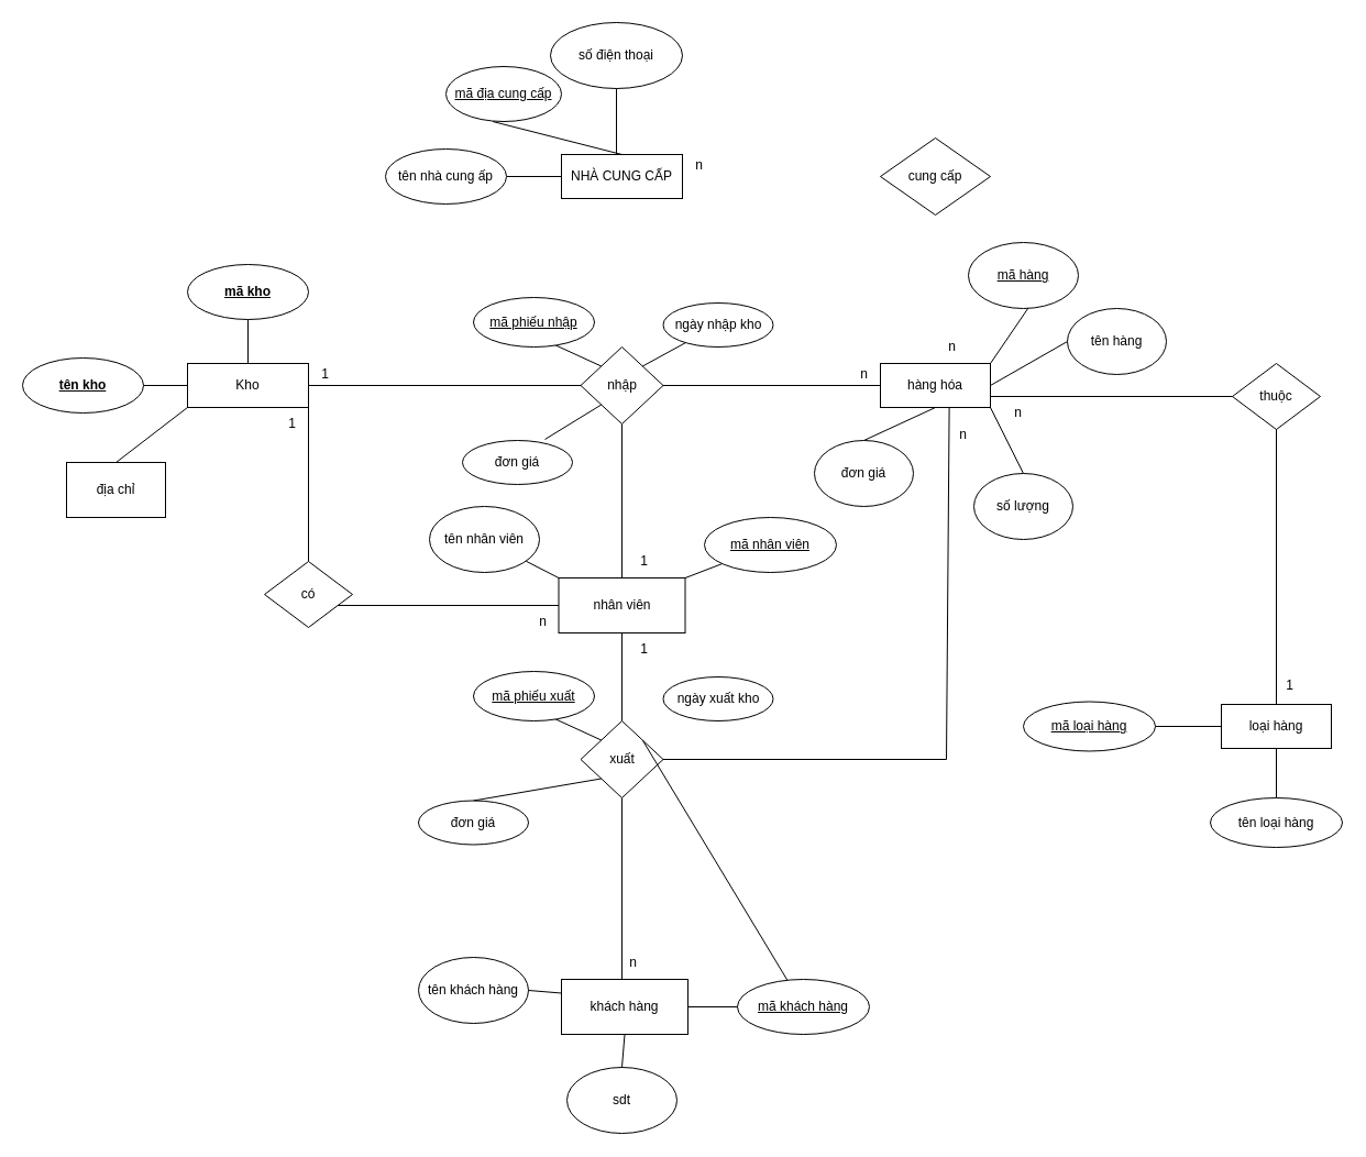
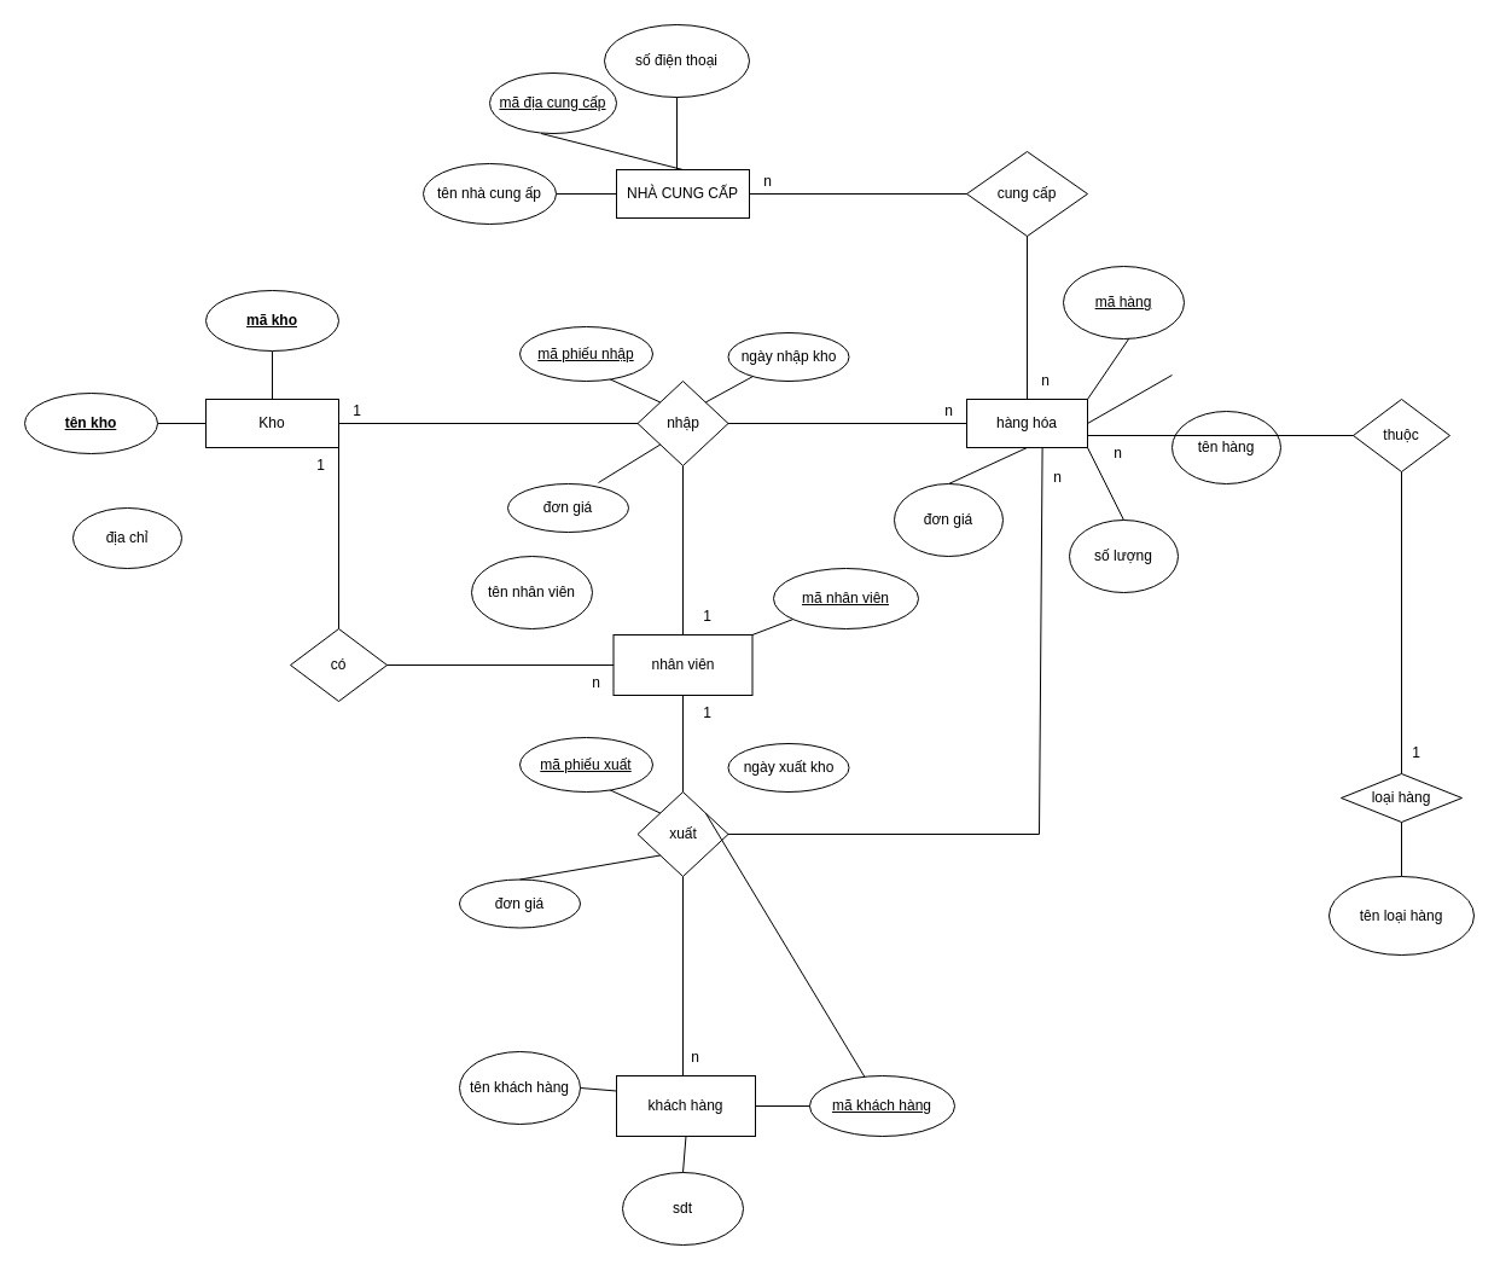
+ <mxCell id="7" value="" style="endArrow=none;html=1;rounded=0;exitX=1;exitY=0.5;exitDx=0;exitDy=0;" edge="1" parent="1" source="2" target="9"><mxGeometry width="50" height="50" relative="1" as="geometry"><mxPoint x="720" y="420" as="sourcePoint" /><mxPoint x="810" y="160" as="targetPoint" /><Array as="points"><mxPoint x="850" y="160" /></Array></mxGeometry></mxCell>
- <mxCell id="15" value="tên hàng" style="ellipse;whiteSpace=wrap;html=1;" vertex="1" parent="8"><mxGeometry x="170" y="60" width="90" height="60" as="geometry" /></mxCell>
+ <mxCell id="15" value="tên hàng" style="ellipse;whiteSpace=wrap;html=1;" vertex="1" parent="8"><mxGeometry x="170" y="120" width="90" height="60" as="geometry" /></mxCell>
- <mxCell id="30" value="" style="endArrow=none;html=1;rounded=0;exitX=0;exitY=1;exitDx=0;exitDy=0;entryX=0.5;entryY=0;entryDx=0;entryDy=0;" edge="1" parent="1" source="21" target="29"><mxGeometry width="50" height="50" relative="1" as="geometry"><mxPoint x="720" y="320" as="sourcePoint" /><mxPoint x="770" y="270" as="targetPoint" /></mxGeometry></mxCell>
- <mxCell id="29" value="địa chỉ" style="whiteSpace=wrap;html=1;rounded=0;" vertex="1" parent="1"><mxGeometry x="60" y="420" width="90" height="50" as="geometry" /></mxCell>
+ <mxCell id="29" value="địa chỉ" style="ellipse;whiteSpace=wrap;html=1;" vertex="1" parent="1"><mxGeometry x="60" y="420" width="90" height="50" as="geometry" /></mxCell>
- <mxCell id="43" value="" style="endArrow=none;html=1;rounded=0;exitX=0;exitY=0;exitDx=0;exitDy=0;" edge="1" parent="1" source="42" target="44"><mxGeometry width="50" height="50" relative="1" as="geometry"><mxPoint x="720" y="520" as="sourcePoint" /><mxPoint x="680" y="490" as="targetPoint" /></mxGeometry></mxCell>
- <mxCell id="56" value="có" style="rhombus;whiteSpace=wrap;html=1;" vertex="1" parent="1"><mxGeometry x="240" y="510" width="80" height="60" as="geometry" /></mxCell>
+ <mxCell id="56" value="có" style="rhombus;whiteSpace=wrap;html=1;" vertex="1" parent="1"><mxGeometry x="240" y="520" width="80" height="60" as="geometry" /></mxCell>
- <mxCell id="70" value="&lt;u&gt;mã loại hàng&lt;/u&gt;" style="ellipse;whiteSpace=wrap;html=1;" vertex="1" parent="1"><mxGeometry x="930" y="637.5" width="120" height="45" as="geometry" /></mxCell>
- <mxCell id="68" value="" style="endArrow=none;html=1;rounded=0;exitX=0;exitY=0.5;exitDx=0;exitDy=0;entryX=1;entryY=0.5;entryDx=0;entryDy=0;" edge="1" parent="1" source="67" target="70"><mxGeometry width="50" height="50" relative="1" as="geometry"><mxPoint x="1310" y="340" as="sourcePoint" /><mxPoint x="1310" y="310" as="targetPoint" /></mxGeometry></mxCell>
- <mxCell id="67" value="loại hàng" style="rounded=0;whiteSpace=wrap;html=1;" vertex="1" parent="1"><mxGeometry x="1110" y="640" width="100" height="40" as="geometry" /></mxCell>
+ <mxCell id="67" value="loại hàng" style="rhombus;whiteSpace=wrap;html=1;" vertex="1" parent="1"><mxGeometry x="1110" y="640" width="100" height="40" as="geometry" /></mxCell>
- <mxCell id="71" value="tên loại hàng" style="ellipse;whiteSpace=wrap;html=1;" vertex="1" parent="1"><mxGeometry x="1100" y="725" width="120" height="45" as="geometry" /></mxCell>
+ <mxCell id="71" value="tên loại hàng" style="ellipse;whiteSpace=wrap;html=1;" vertex="1" parent="1"><mxGeometry x="1100" y="725" width="120" height="65" as="geometry" /></mxCell>
